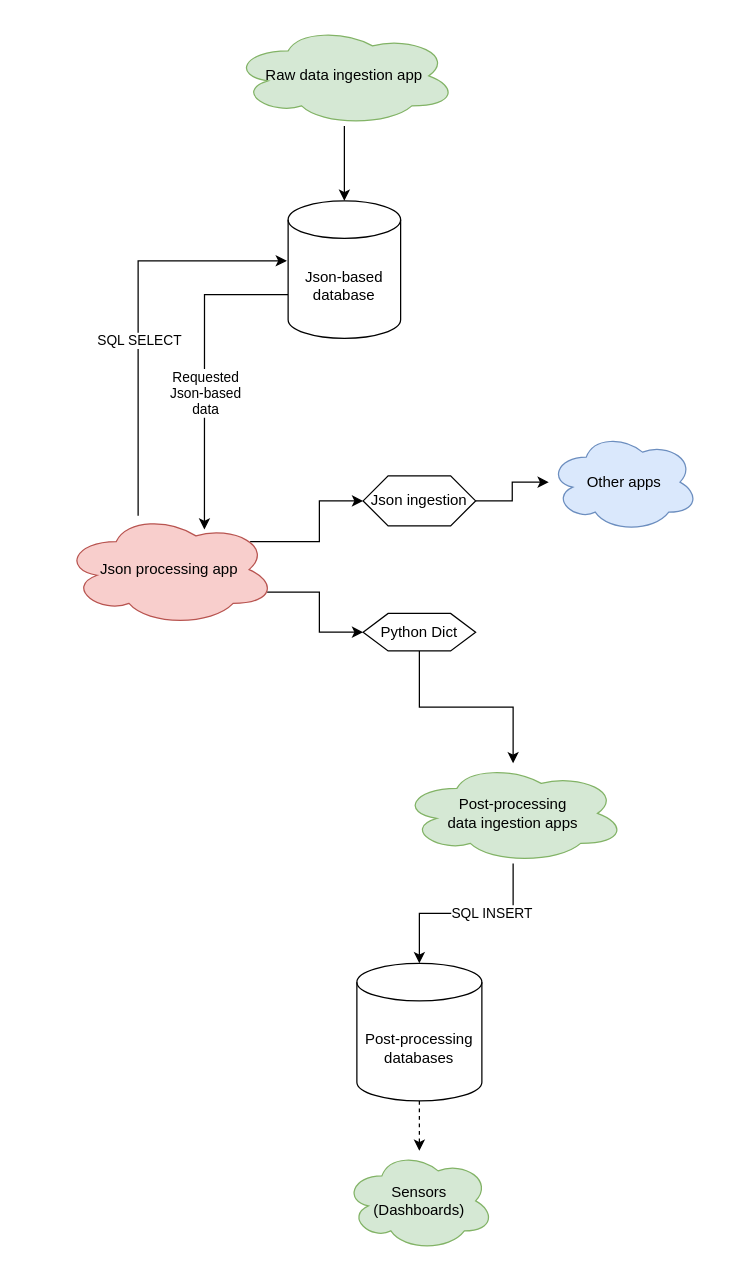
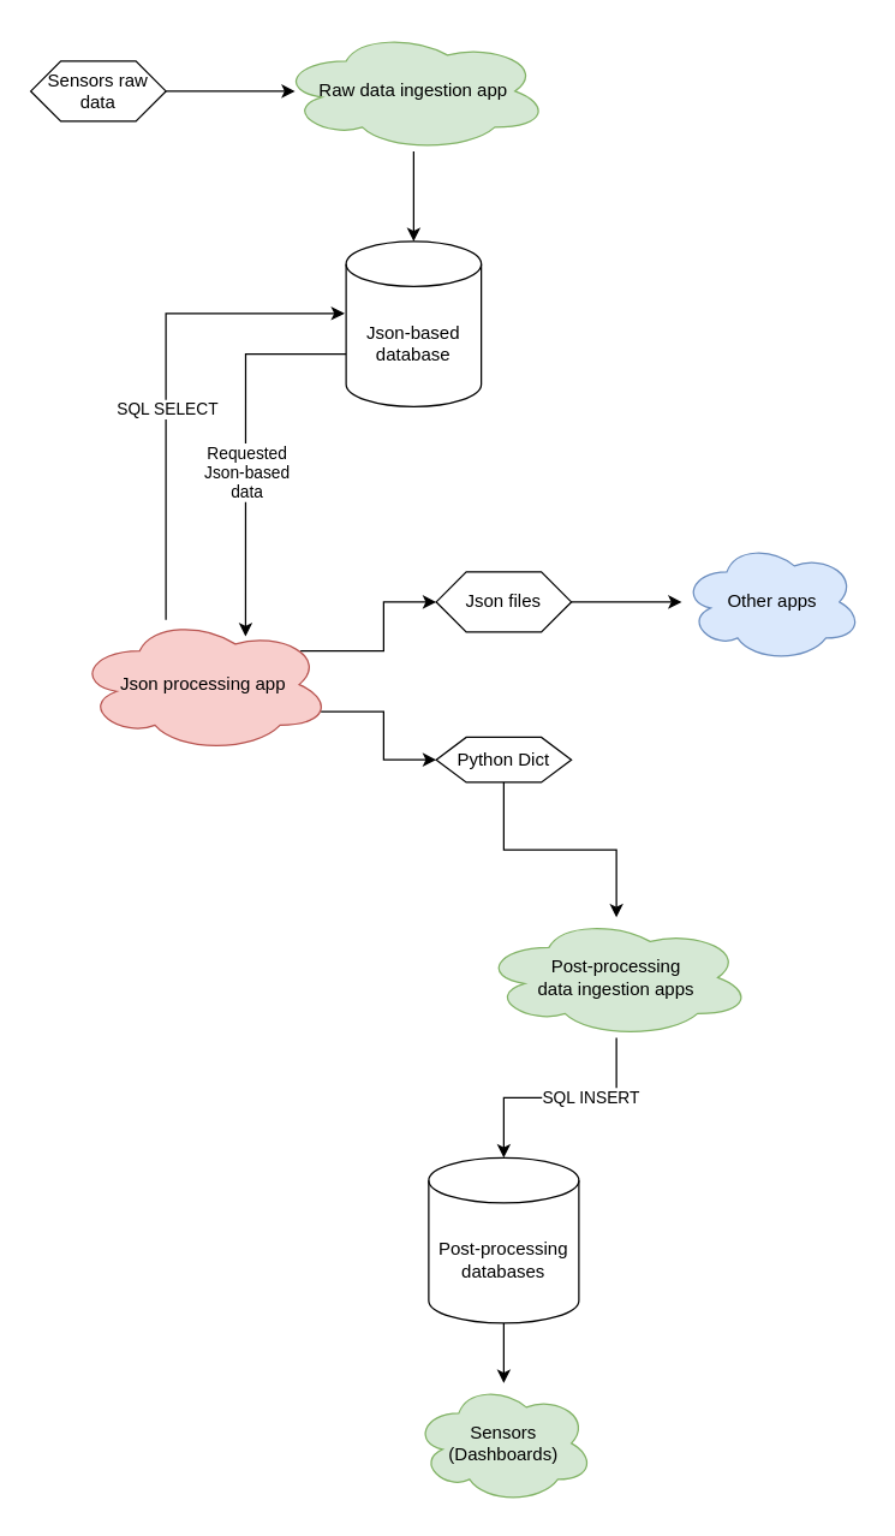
+ <mxCell id="21" value="Sensors raw data" style="shape=hexagon;perimeter=hexagonPerimeter2;whiteSpace=wrap;html=1;fixedSize=1;" vertex="1" parent="1"><mxGeometry x="20" y="40" width="90" height="40" as="geometry" /></mxCell>
+ <mxCell id="20" style="edgeStyle=orthogonalEdgeStyle;rounded=0;orthogonalLoop=1;jettySize=auto;html=1;entryX=0.061;entryY=0.5;entryDx=0;entryDy=0;entryPerimeter=0;" edge="1" parent="1" source="21" target="24"><mxGeometry relative="1" as="geometry" /></mxCell>
- <mxCell id="14" value="Other apps" style="ellipse;shape=cloud;whiteSpace=wrap;html=1;fillColor=#dae8fc;strokeColor=#6c8ebf;" vertex="1" parent="1"><mxGeometry x="438.5" y="345" width="120" height="80" as="geometry" /></mxCell>
+ <mxCell id="14" value="Other apps" style="ellipse;shape=cloud;whiteSpace=wrap;html=1;fillColor=#dae8fc;strokeColor=#6c8ebf;" vertex="1" parent="1"><mxGeometry x="453.5" y="360" width="120" height="80" as="geometry" /></mxCell>
- <mxCell id="11" value="Json ingestion" style="shape=hexagon;perimeter=hexagonPerimeter2;whiteSpace=wrap;html=1;fixedSize=1;" vertex="1" parent="1"><mxGeometry x="290" y="380" width="90" height="40" as="geometry" /></mxCell>
+ <mxCell id="11" value="Json files" style="shape=hexagon;perimeter=hexagonPerimeter2;whiteSpace=wrap;html=1;fixedSize=1;" vertex="1" parent="1"><mxGeometry x="290" y="380" width="90" height="40" as="geometry" /></mxCell>
- <mxCell id="18" style="edgeStyle=orthogonalEdgeStyle;rounded=0;orthogonalLoop=1;jettySize=auto;html=1;dashed=1;" edge="1" parent="1" source="19" target="22"><mxGeometry relative="1" as="geometry" /></mxCell>
+ <mxCell id="18" style="edgeStyle=orthogonalEdgeStyle;rounded=0;orthogonalLoop=1;jettySize=auto;html=1;" edge="1" parent="1" source="19" target="22"><mxGeometry relative="1" as="geometry" /></mxCell>
